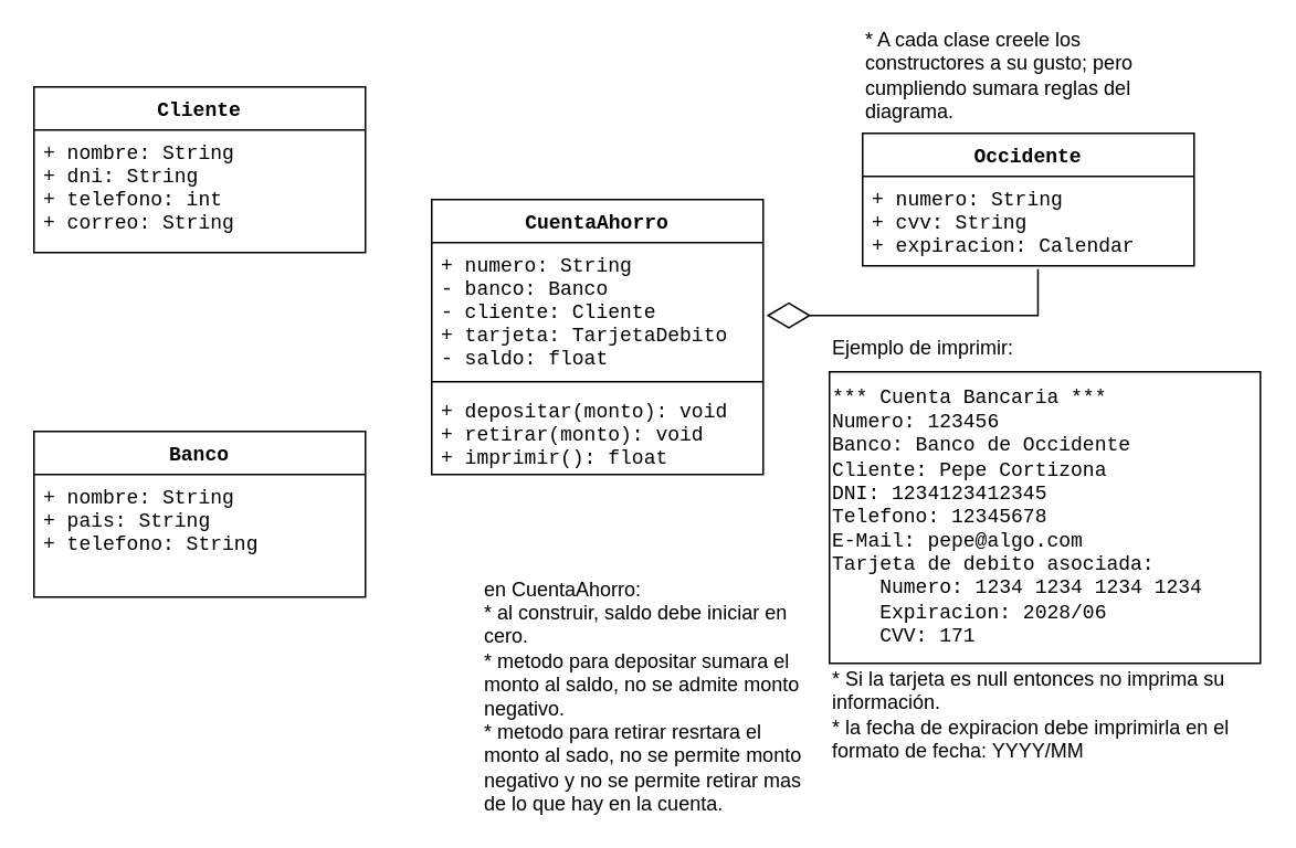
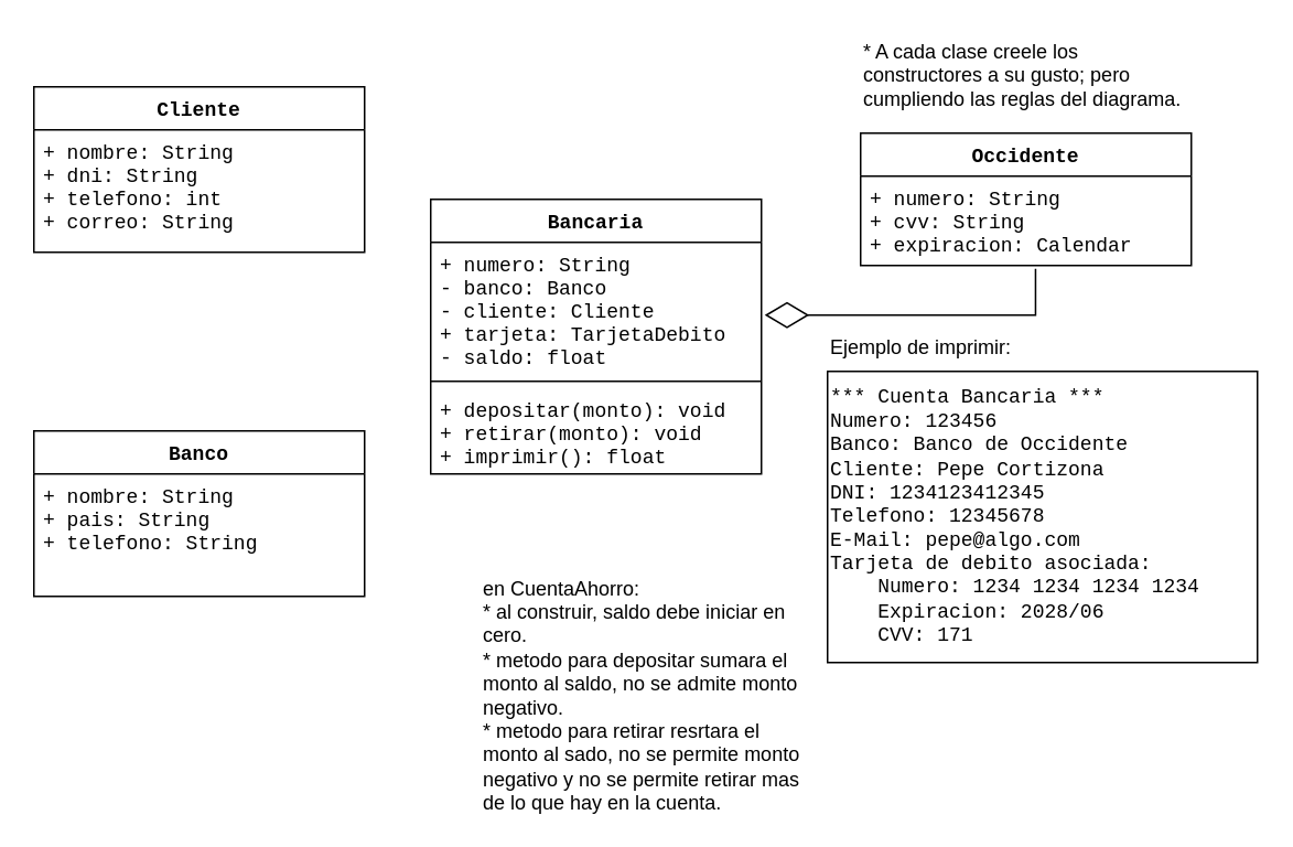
- <mxCell id="14" value="* A cada clase creele los constructores a su gusto; pero cumpliendo sumara reglas del diagrama." style="text;html=1;strokeColor=none;fillColor=none;align=left;verticalAlign=middle;whiteSpace=wrap;rounded=0;" vertex="1" parent="1"><mxGeometry x="520" y="20" width="200" height="50" as="geometry" /></mxCell>
+ <mxCell id="14" value="* A cada clase creele los constructores a su gusto; pero cumpliendo las reglas del diagrama." style="text;html=1;strokeColor=none;fillColor=none;align=left;verticalAlign=middle;whiteSpace=wrap;rounded=0;" vertex="1" parent="1"><mxGeometry x="520" y="20" width="200" height="50" as="geometry" /></mxCell>
- <mxCell id="2" value="CuentaAhorro" style="swimlane;fontStyle=1;align=center;verticalAlign=top;childLayout=stackLayout;horizontal=1;startSize=26;horizontalStack=0;resizeParent=1;resizeParentMax=0;resizeLast=0;collapsible=1;marginBottom=0;fontFamily=Courier New;" parent="1" vertex="1"><mxGeometry x="260" y="120" width="200" height="166" as="geometry" /></mxCell>
+ <mxCell id="2" value="Bancaria" style="swimlane;fontStyle=1;align=center;verticalAlign=top;childLayout=stackLayout;horizontal=1;startSize=26;horizontalStack=0;resizeParent=1;resizeParentMax=0;resizeLast=0;collapsible=1;marginBottom=0;fontFamily=Courier New;" parent="1" vertex="1"><mxGeometry x="260" y="120" width="200" height="166" as="geometry" /></mxCell>
- <mxCell id="16" value="* Si la tarjeta es null entonces no imprima su información.&lt;div&gt;* la fecha de expiracion debe imprimirla en el formato de fecha: YYYY/MM&lt;/div&gt;" style="text;html=1;strokeColor=none;fillColor=none;align=left;verticalAlign=middle;whiteSpace=wrap;rounded=0;" vertex="1" parent="1"><mxGeometry x="500" y="401" width="260" height="60" as="geometry" /></mxCell>
